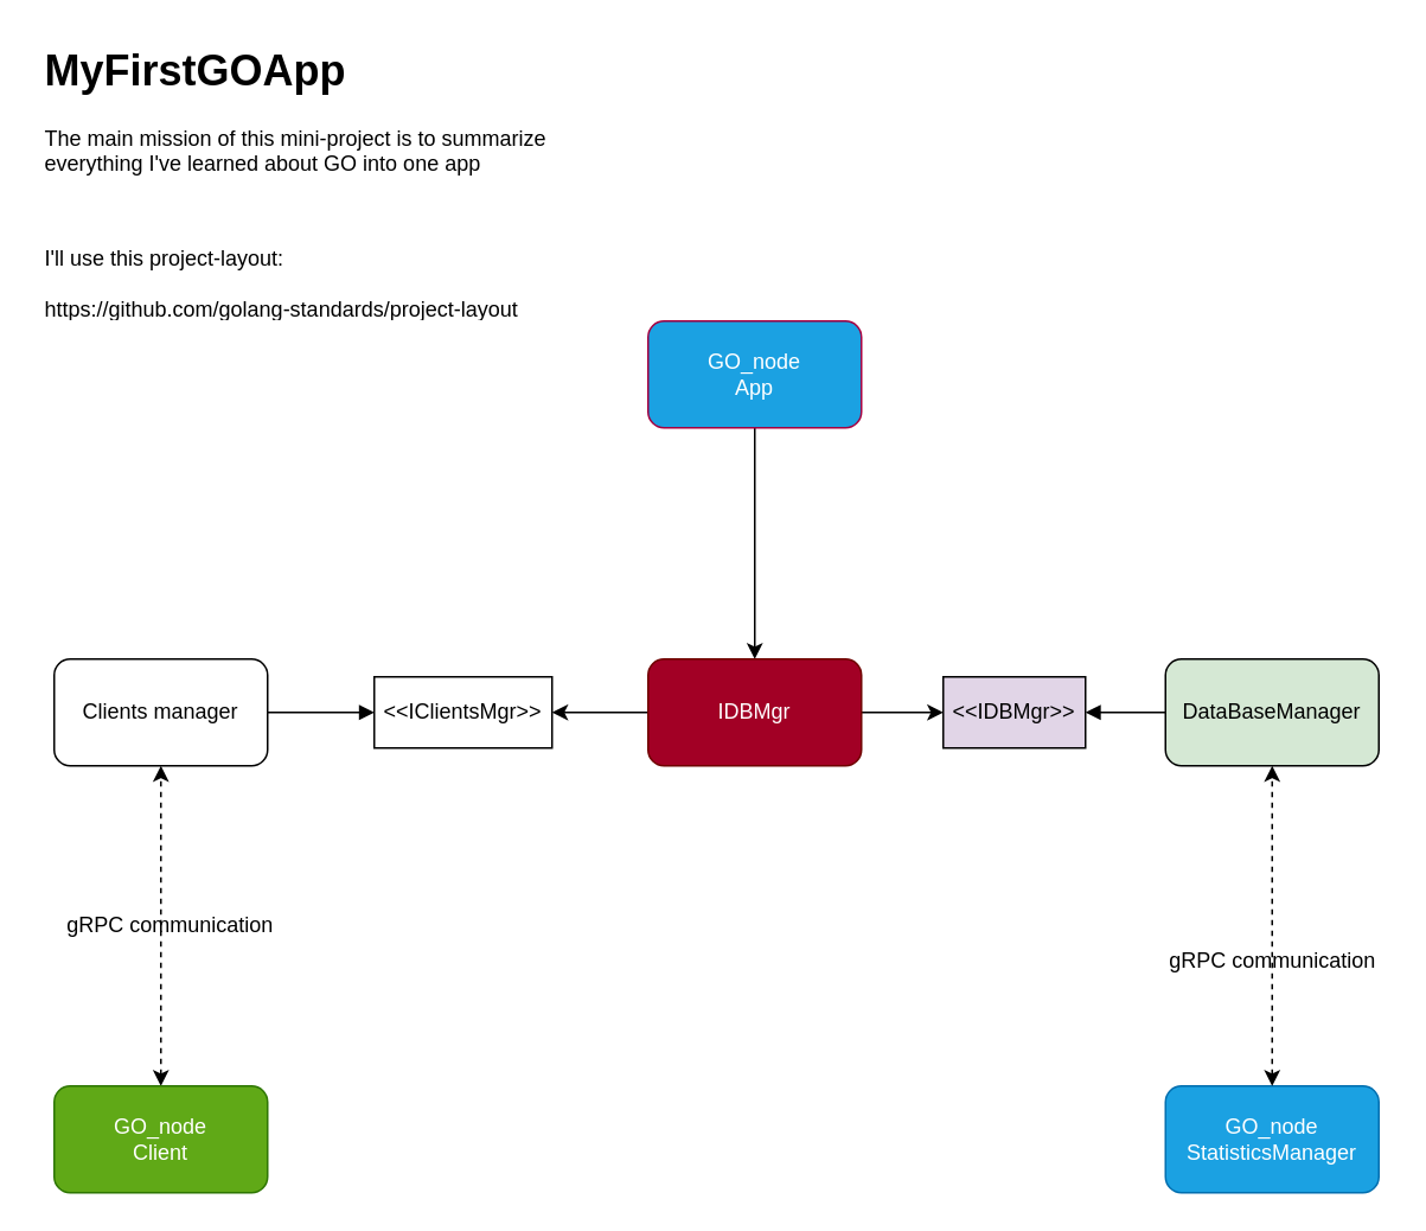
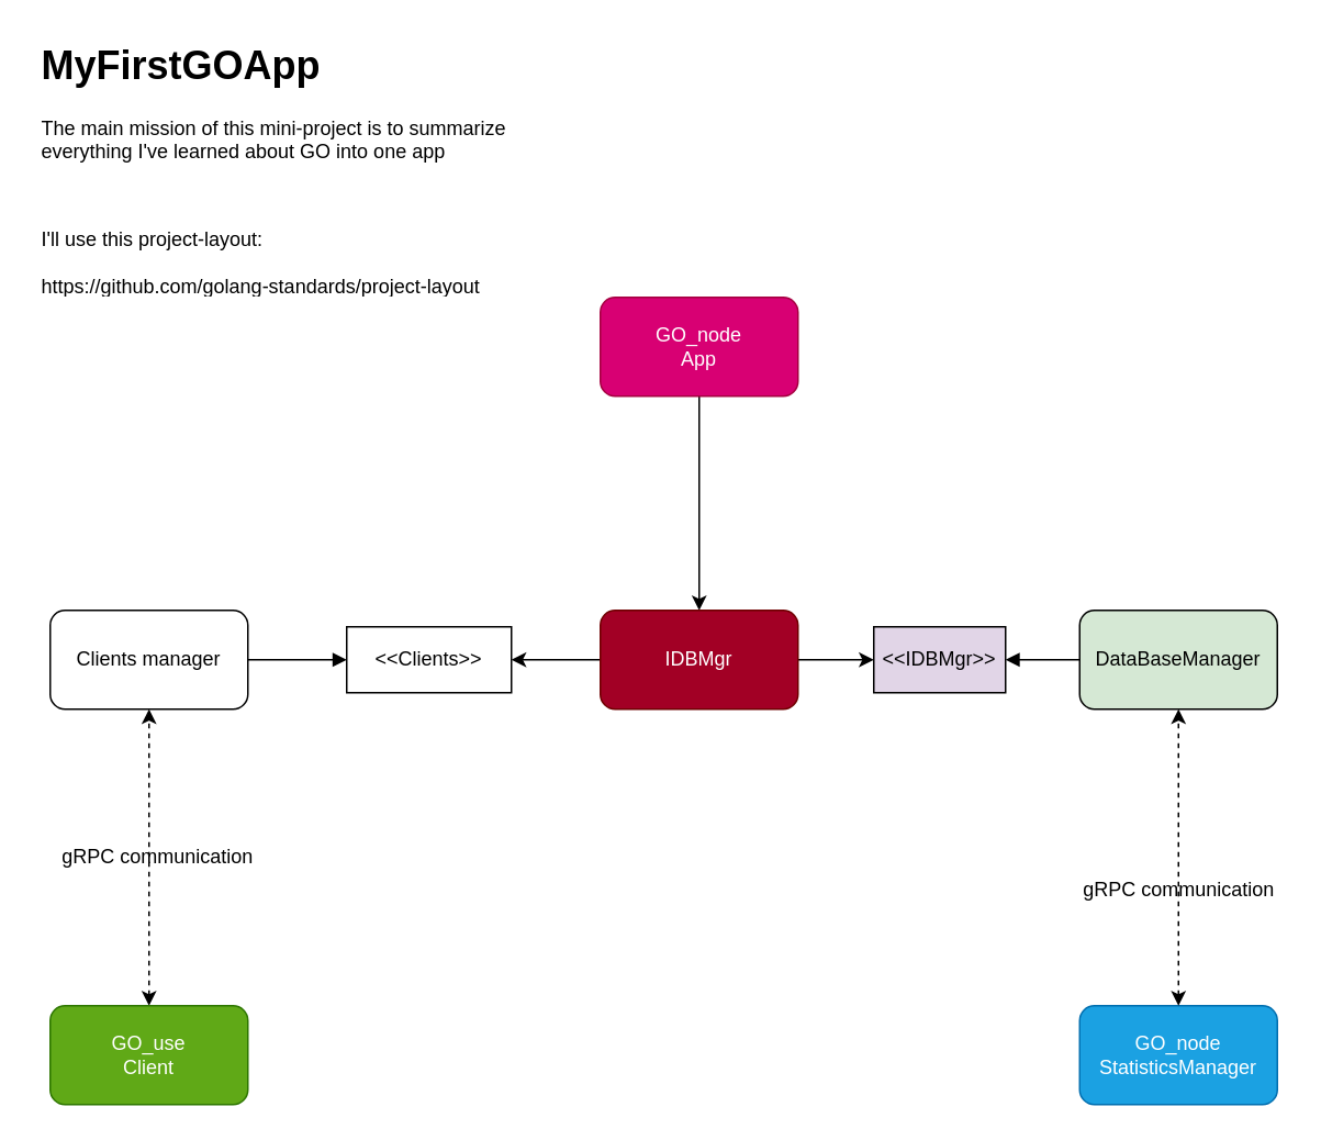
- <mxCell id="4" value="GO_node&lt;br&gt;App" style="rounded=1;whiteSpace=wrap;html=1;fillColor=#1ba1e2;strokeColor=#A50040;fontColor=#ffffff;" parent="1" vertex="1"><mxGeometry x="364" y="180" width="120" height="60" as="geometry" /></mxCell>
+ <mxCell id="4" value="GO_node&lt;br&gt;App" style="rounded=1;whiteSpace=wrap;html=1;fillColor=#d80073;strokeColor=#A50040;fontColor=#ffffff;" parent="1" vertex="1"><mxGeometry x="364" y="180" width="120" height="60" as="geometry" /></mxCell>
- <mxCell id="19" value="&amp;lt;&amp;lt;IClientsMgr&amp;gt;&amp;gt;" style="rounded=0;whiteSpace=wrap;html=1;" vertex="1" parent="1"><mxGeometry x="210" y="380" width="100" height="40" as="geometry" /></mxCell>
+ <mxCell id="19" value="&amp;lt;&amp;lt;Clients&amp;gt;&amp;gt;" style="rounded=0;whiteSpace=wrap;html=1;" vertex="1" parent="1"><mxGeometry x="210" y="380" width="100" height="40" as="geometry" /></mxCell>
- <mxCell id="13" value="GO_node&lt;br&gt;Client" style="rounded=1;whiteSpace=wrap;html=1;fillColor=#60a917;strokeColor=#2D7600;fontColor=#ffffff;" parent="1" vertex="1"><mxGeometry x="30" y="610" width="120" height="60" as="geometry" /></mxCell>
+ <mxCell id="13" value="GO_use&lt;br&gt;Client" style="rounded=1;whiteSpace=wrap;html=1;fillColor=#60a917;strokeColor=#2D7600;fontColor=#ffffff;" parent="1" vertex="1"><mxGeometry x="30" y="610" width="120" height="60" as="geometry" /></mxCell>
